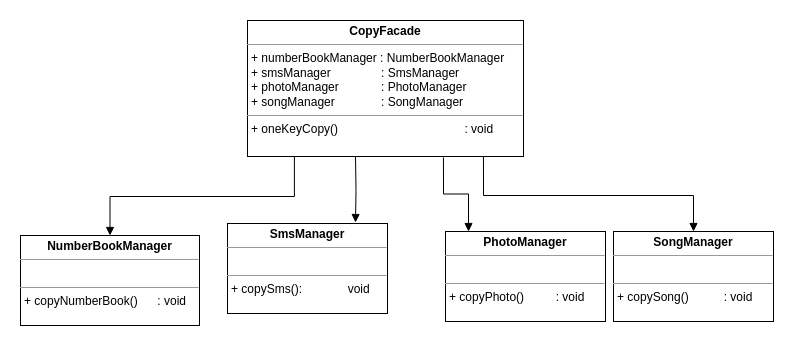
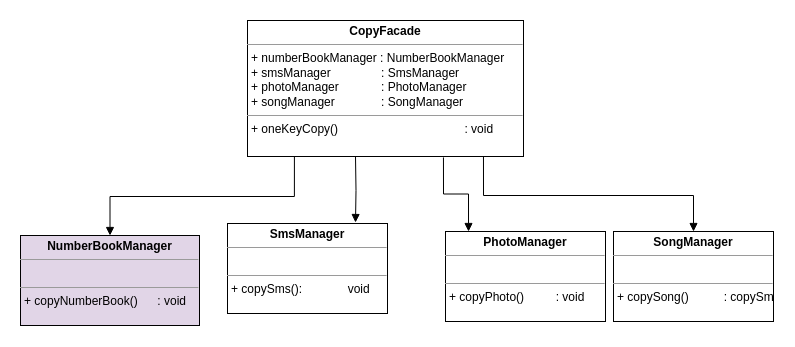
- <mxCell id="6" value="&lt;p style=&quot;margin:0px;margin-top:4px;text-align:center;&quot;&gt;&lt;b&gt;SongManager&lt;/b&gt;&lt;/p&gt;&lt;hr size=&quot;1&quot;&gt;&lt;p style=&quot;margin:0px;margin-left:4px;&quot;&gt;&amp;nbsp;&lt;/p&gt;&lt;hr size=&quot;1&quot;&gt;&lt;p style=&quot;margin:0px;margin-left:4px;&quot;&gt;+ copySong()&lt;span style=&quot;white-space: pre;&quot;&gt;&#09;&lt;/span&gt;&lt;span style=&quot;white-space: pre;&quot;&gt;&#09;&lt;/span&gt;: void&lt;/p&gt;" style="verticalAlign=top;align=left;overflow=fill;fontSize=12;fontFamily=Helvetica;html=1;" vertex="1" parent="1"><mxGeometry x="613" y="231" width="160" height="90" as="geometry" /></mxCell>
+ <mxCell id="6" value="&lt;p style=&quot;margin:0px;margin-top:4px;text-align:center;&quot;&gt;&lt;b&gt;SongManager&lt;/b&gt;&lt;/p&gt;&lt;hr size=&quot;1&quot;&gt;&lt;p style=&quot;margin:0px;margin-left:4px;&quot;&gt;&amp;nbsp;&lt;/p&gt;&lt;hr size=&quot;1&quot;&gt;&lt;p style=&quot;margin:0px;margin-left:4px;&quot;&gt;+ copySong()&lt;span style=&quot;white-space: pre;&quot;&gt;&#09;&lt;/span&gt;&lt;span style=&quot;white-space: pre;&quot;&gt;&#09;&lt;/span&gt;: copySms&lt;/p&gt;" style="verticalAlign=top;align=left;overflow=fill;fontSize=12;fontFamily=Helvetica;html=1;" vertex="1" parent="1"><mxGeometry x="613" y="231" width="160" height="90" as="geometry" /></mxCell>
- <mxCell id="3" value="&lt;p style=&quot;margin:0px;margin-top:4px;text-align:center;&quot;&gt;&lt;b&gt;NumberBookManager&lt;/b&gt;&lt;/p&gt;&lt;hr size=&quot;1&quot;&gt;&lt;p style=&quot;margin:0px;margin-left:4px;&quot;&gt;&amp;nbsp;&lt;/p&gt;&lt;hr size=&quot;1&quot;&gt;&lt;p style=&quot;margin:0px;margin-left:4px;&quot;&gt;+ copyNumberBook()&lt;span style=&quot;white-space: pre;&quot;&gt;&#09;&lt;/span&gt;: void&lt;/p&gt;" style="verticalAlign=top;align=left;overflow=fill;fontSize=12;fontFamily=Helvetica;html=1;" vertex="1" parent="1"><mxGeometry x="20" y="235" width="179" height="90" as="geometry" /></mxCell>
+ <mxCell id="3" value="&lt;p style=&quot;margin:0px;margin-top:4px;text-align:center;&quot;&gt;&lt;b&gt;NumberBookManager&lt;/b&gt;&lt;/p&gt;&lt;hr size=&quot;1&quot;&gt;&lt;p style=&quot;margin:0px;margin-left:4px;&quot;&gt;&amp;nbsp;&lt;/p&gt;&lt;hr size=&quot;1&quot;&gt;&lt;p style=&quot;margin:0px;margin-left:4px;&quot;&gt;+ copyNumberBook()&lt;span style=&quot;white-space: pre;&quot;&gt;&#09;&lt;/span&gt;: void&lt;/p&gt;" style="verticalAlign=top;align=left;overflow=fill;fontSize=12;fontFamily=Helvetica;html=1;fillColor=#e1d5e7;" vertex="1" parent="1"><mxGeometry x="20" y="235" width="179" height="90" as="geometry" /></mxCell>
